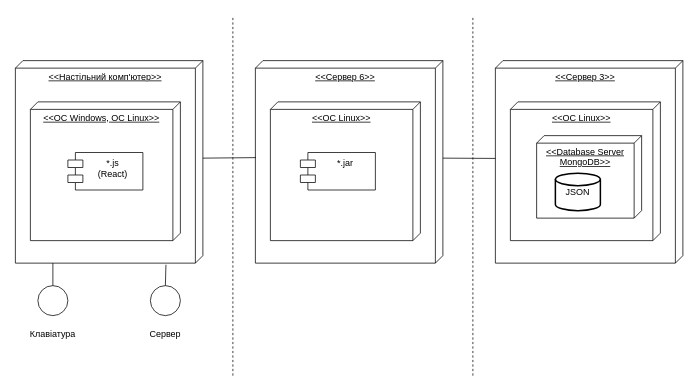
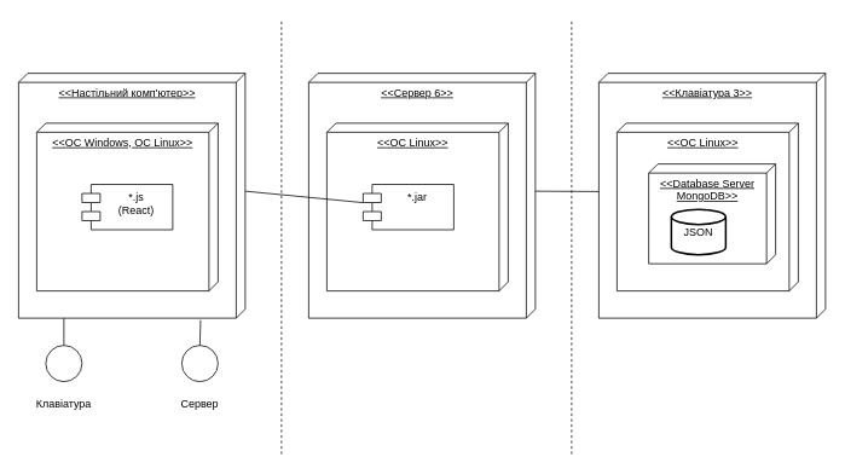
- <mxCell id="8" value="&amp;lt;&amp;lt;Сервер 3&amp;gt;&amp;gt;" style="verticalAlign=top;align=center;spacingTop=8;spacingLeft=2;spacingRight=12;shape=cube;size=10;direction=south;fontStyle=4;html=1;whiteSpace=wrap;" vertex="1" parent="1"><mxGeometry x="660" y="80" width="250" height="270" as="geometry" /></mxCell>
+ <mxCell id="8" value="&amp;lt;&amp;lt;Клавіатура 3&amp;gt;&amp;gt;" style="verticalAlign=top;align=center;spacingTop=8;spacingLeft=2;spacingRight=12;shape=cube;size=10;direction=south;fontStyle=4;html=1;whiteSpace=wrap;" vertex="1" parent="1"><mxGeometry x="660" y="80" width="250" height="270" as="geometry" /></mxCell>
- <mxCell id="20" value="" style="endArrow=none;html=1;rounded=0;exitX=0;exitY=0;exitDx=130;exitDy=0;exitPerimeter=0;entryX=0.479;entryY=0.997;entryDx=0;entryDy=0;entryPerimeter=0;" edge="1" parent="1" source="2" target="5"><mxGeometry width="50" height="50" relative="1" as="geometry"><mxPoint x="500" y="300" as="sourcePoint" /><mxPoint x="550" y="250" as="targetPoint" /></mxGeometry></mxCell>
+ <mxCell id="20" value="" style="endArrow=none;html=1;rounded=0;exitX=0;exitY=0;exitDx=130;exitDy=0;exitPerimeter=0;" edge="1" parent="1" source="2" target="7"><mxGeometry width="50" height="50" relative="1" as="geometry"><mxPoint x="500" y="300" as="sourcePoint" /><mxPoint x="550" y="250" as="targetPoint" /></mxGeometry></mxCell>
